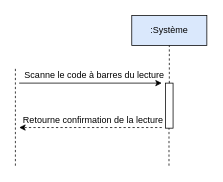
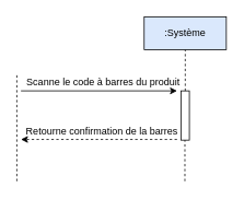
- <mxCell id="9" value="Scanne le code à barres du lecture" style="text;html=1;align=center;verticalAlign=middle;resizable=0;points=[];autosize=1;strokeColor=none;" vertex="1" parent="1"><mxGeometry x="25" y="90" width="200" height="20" as="geometry" /></mxCell>
+ <mxCell id="9" value="Scanne le code à barres du produit" style="text;html=1;align=center;verticalAlign=middle;resizable=0;points=[];autosize=1;strokeColor=none;" vertex="1" parent="1"><mxGeometry x="25" y="90" width="200" height="20" as="geometry" /></mxCell>
- <mxCell id="10" value="Retourne confirmation de la lecture&amp;nbsp;" style="text;html=1;align=center;verticalAlign=middle;resizable=0;points=[];autosize=1;strokeColor=none;" vertex="1" parent="1"><mxGeometry x="20" y="150" width="210" height="20" as="geometry" /></mxCell>
+ <mxCell id="10" value="Retourne confirmation de la barres&amp;nbsp;" style="text;html=1;align=center;verticalAlign=middle;resizable=0;points=[];autosize=1;strokeColor=none;" vertex="1" parent="1"><mxGeometry x="20" y="150" width="210" height="20" as="geometry" /></mxCell>
